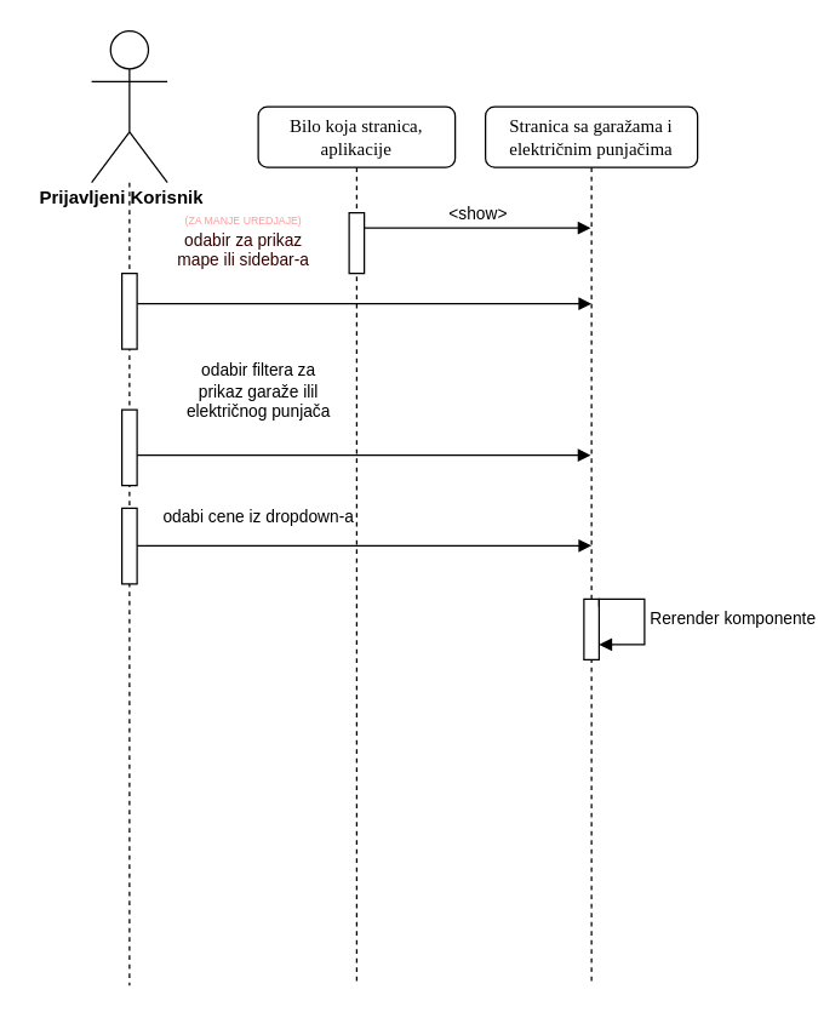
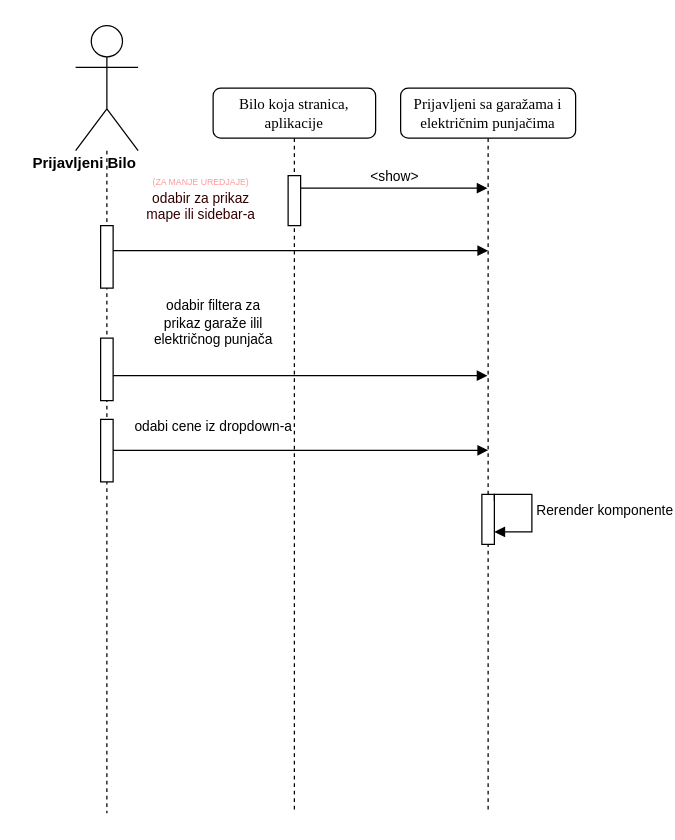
- <mxCell id="8" value="Stranica sa garažama i električnim punjačima" style="shape=umlLifeline;perimeter=lifelinePerimeter;whiteSpace=wrap;html=1;container=1;collapsible=0;recursiveResize=0;outlineConnect=0;rounded=1;shadow=0;comic=0;labelBackgroundColor=none;strokeWidth=1;fontFamily=Verdana;fontSize=12;align=center;" parent="1" vertex="1"><mxGeometry x="320" y="70" width="140" height="580" as="geometry" /></mxCell>
+ <mxCell id="8" value="Prijavljeni sa garažama i električnim punjačima" style="shape=umlLifeline;perimeter=lifelinePerimeter;whiteSpace=wrap;html=1;container=1;collapsible=0;recursiveResize=0;outlineConnect=0;rounded=1;shadow=0;comic=0;labelBackgroundColor=none;strokeWidth=1;fontFamily=Verdana;fontSize=12;align=center;" parent="1" vertex="1"><mxGeometry x="320" y="70" width="140" height="580" as="geometry" /></mxCell>
- <mxCell id="15" value="&lt;b&gt;Prijavljeni&amp;nbsp;&lt;span style=&quot;background-color: initial;&quot;&gt;Korisnik&lt;/span&gt;&lt;/b&gt;" style="text;strokeColor=none;fillColor=none;align=left;verticalAlign=middle;spacingLeft=4;spacingRight=4;overflow=hidden;points=[[0,0.5],[1,0.5]];portConstraint=eastwest;rotatable=0;whiteSpace=wrap;html=1;" vertex="1" parent="1"><mxGeometry x="20" y="110" width="160" height="40" as="geometry" /></mxCell>
+ <mxCell id="15" value="&lt;b&gt;Prijavljeni&amp;nbsp;&lt;span style=&quot;background-color: initial;&quot;&gt;Bilo&lt;/span&gt;&lt;/b&gt;" style="text;strokeColor=none;fillColor=none;align=left;verticalAlign=middle;spacingLeft=4;spacingRight=4;overflow=hidden;points=[[0,0.5],[1,0.5]];portConstraint=eastwest;rotatable=0;whiteSpace=wrap;html=1;" vertex="1" parent="1"><mxGeometry x="20" y="110" width="160" height="40" as="geometry" /></mxCell>
